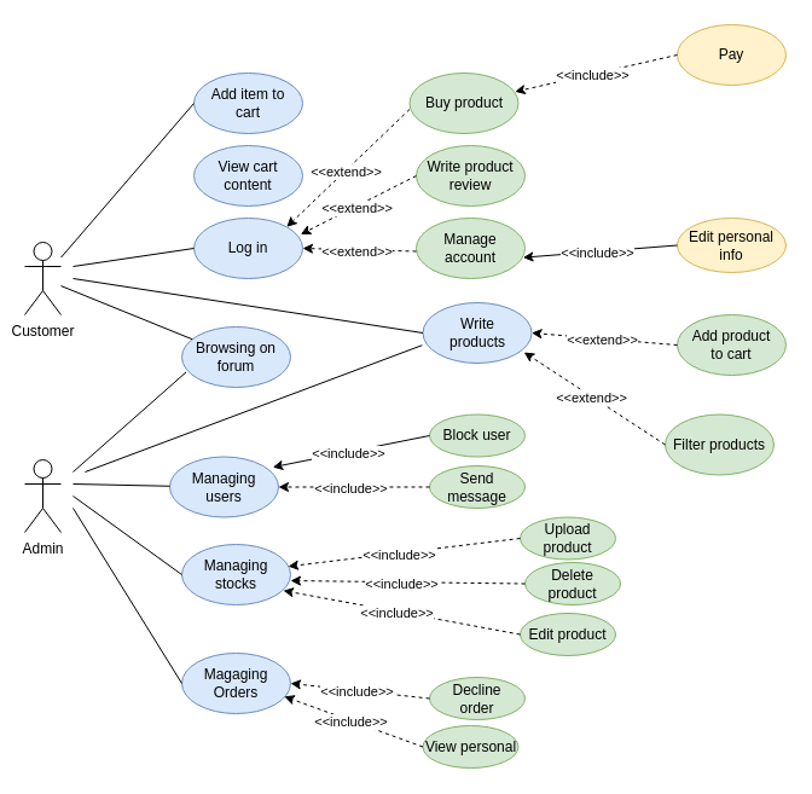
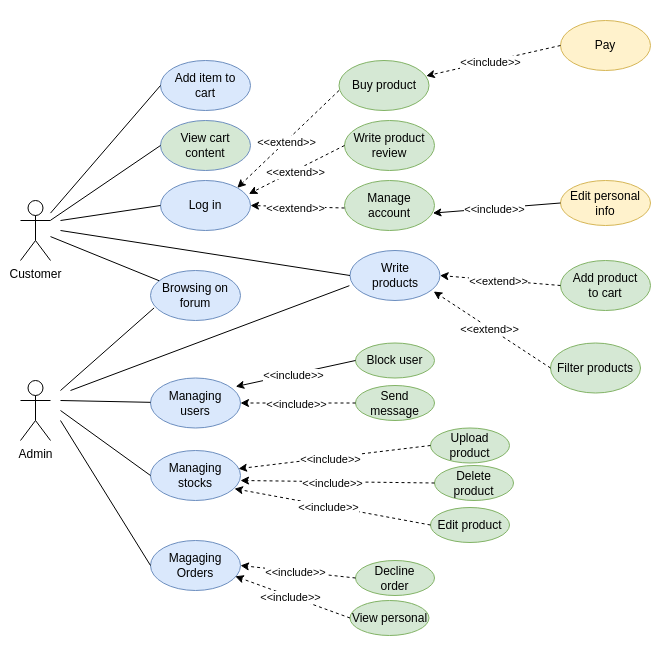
- <mxCell id="56" value="View cart content" style="ellipse;whiteSpace=wrap;html=1;fillColor=#dae8fc;strokeColor=#6c8ebf;" parent="1" vertex="1"><mxGeometry x="160" y="120" width="90" height="50" as="geometry" /></mxCell>
+ <mxCell id="56" value="View cart content" style="ellipse;whiteSpace=wrap;html=1;fillColor=#d5e8d4;strokeColor=#6c8ebf;" parent="1" vertex="1"><mxGeometry x="160" y="120" width="90" height="50" as="geometry" /></mxCell>
+ <mxCell id="59" value="" style="endArrow=none;html=1;rounded=0;entryX=0;entryY=0.5;entryDx=0;entryDy=0;" parent="1" source="2" target="56" edge="1"><mxGeometry width="50" height="50" relative="1" as="geometry"><mxPoint x="50" y="190" as="sourcePoint" /><mxPoint x="430" y="240" as="targetPoint" /></mxGeometry></mxCell>
- <mxCell id="6" value="Managing&lt;br&gt;users" style="ellipse;whiteSpace=wrap;html=1;fillColor=#dae8fc;strokeColor=#6c8ebf;" parent="1" vertex="1"><mxGeometry x="140" y="377.5" width="90" height="50" as="geometry" /></mxCell>
+ <mxCell id="6" value="Managing&lt;br&gt;users" style="ellipse;whiteSpace=wrap;html=1;fillColor=#dae8fc;strokeColor=#6c8ebf;" parent="1" vertex="1"><mxGeometry x="150" y="377.5" width="90" height="50" as="geometry" /></mxCell>
